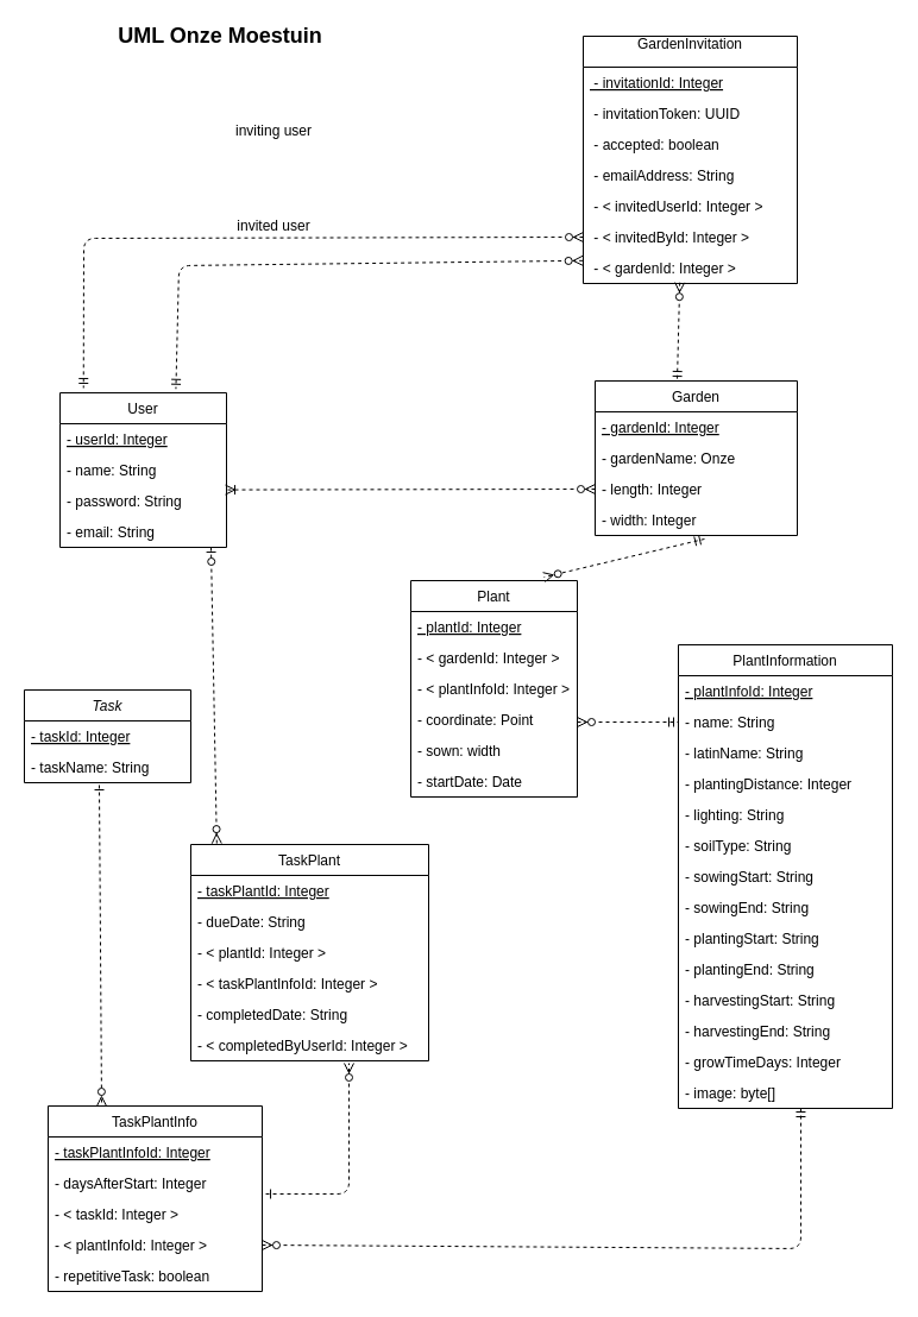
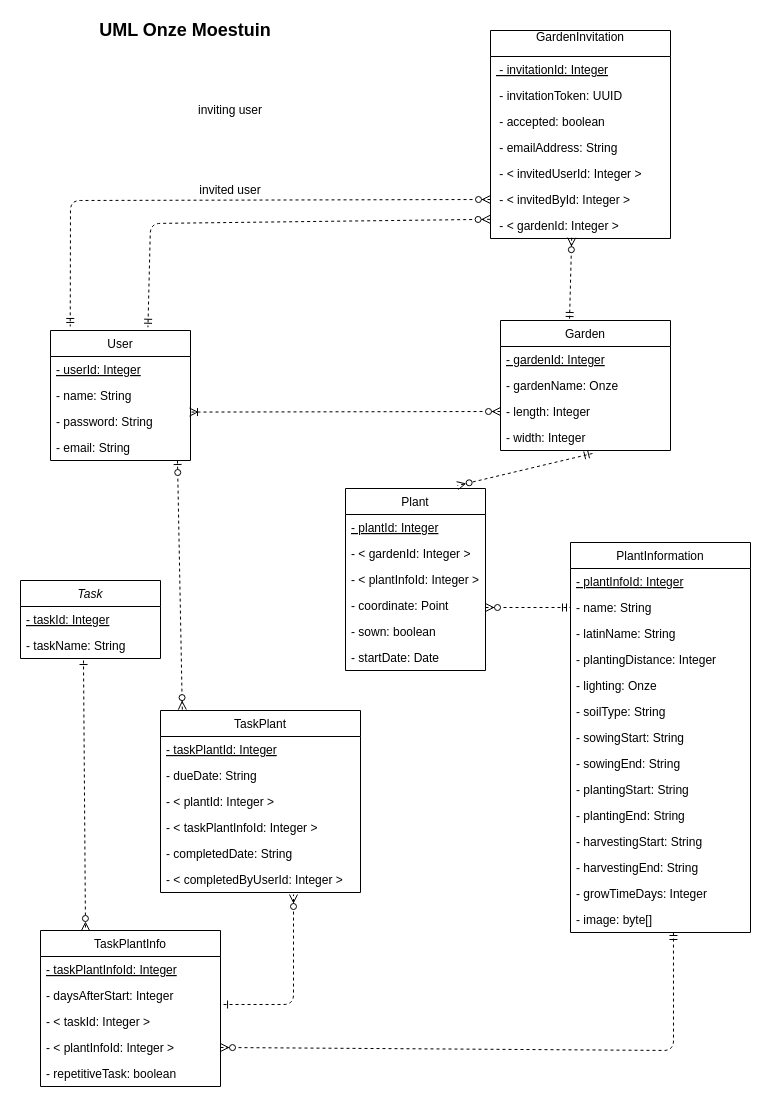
- <mxCell id="32" value="- sown: width" style="text;strokeColor=none;fillColor=none;align=left;verticalAlign=top;spacingLeft=4;spacingRight=4;overflow=hidden;rotatable=0;points=[[0,0.5],[1,0.5]];portConstraint=eastwest;" parent="27" vertex="1"><mxGeometry y="130" width="140" height="26" as="geometry" /></mxCell>
+ <mxCell id="32" value="- sown: boolean" style="text;strokeColor=none;fillColor=none;align=left;verticalAlign=top;spacingLeft=4;spacingRight=4;overflow=hidden;rotatable=0;points=[[0,0.5],[1,0.5]];portConstraint=eastwest;" parent="27" vertex="1"><mxGeometry y="130" width="140" height="26" as="geometry" /></mxCell>
- <mxCell id="17" value="- lighting: String" style="text;strokeColor=none;fillColor=none;align=left;verticalAlign=top;spacingLeft=4;spacingRight=4;overflow=hidden;rotatable=0;points=[[0,0.5],[1,0.5]];portConstraint=eastwest;" parent="12" vertex="1"><mxGeometry y="130" width="180" height="26" as="geometry" /></mxCell>
+ <mxCell id="17" value="- lighting: Onze" style="text;strokeColor=none;fillColor=none;align=left;verticalAlign=top;spacingLeft=4;spacingRight=4;overflow=hidden;rotatable=0;points=[[0,0.5],[1,0.5]];portConstraint=eastwest;" parent="12" vertex="1"><mxGeometry y="130" width="180" height="26" as="geometry" /></mxCell>
